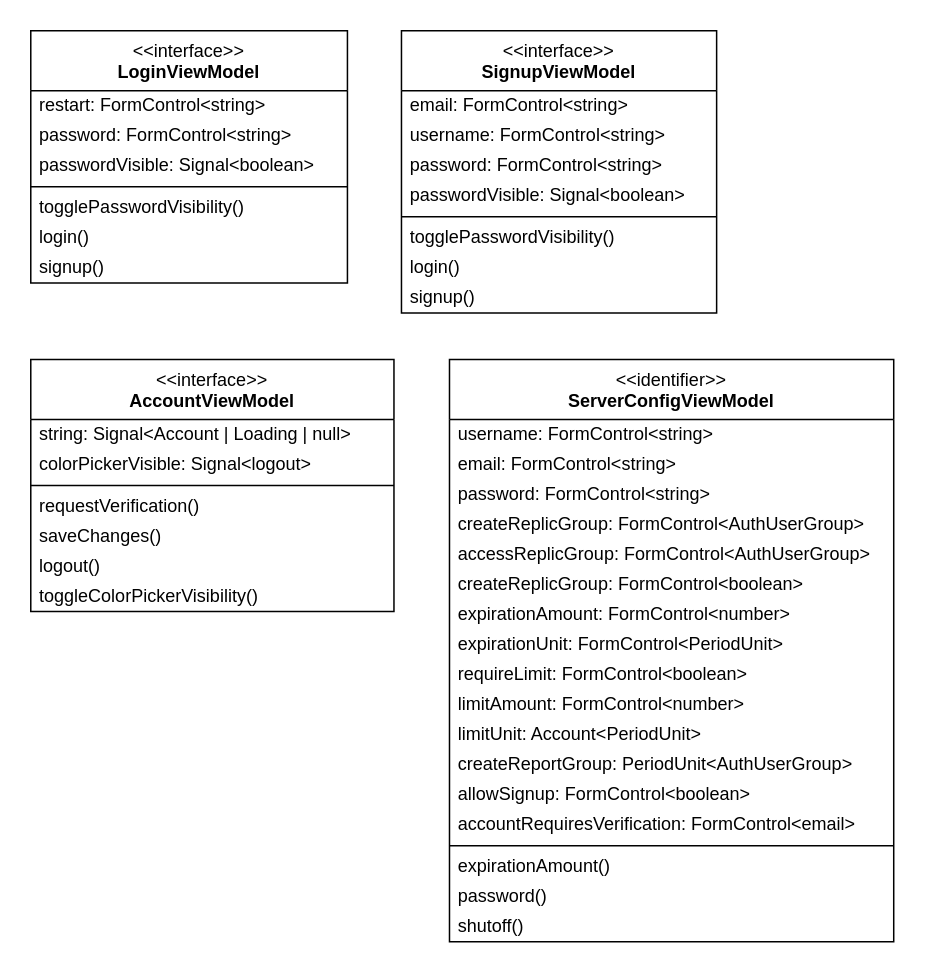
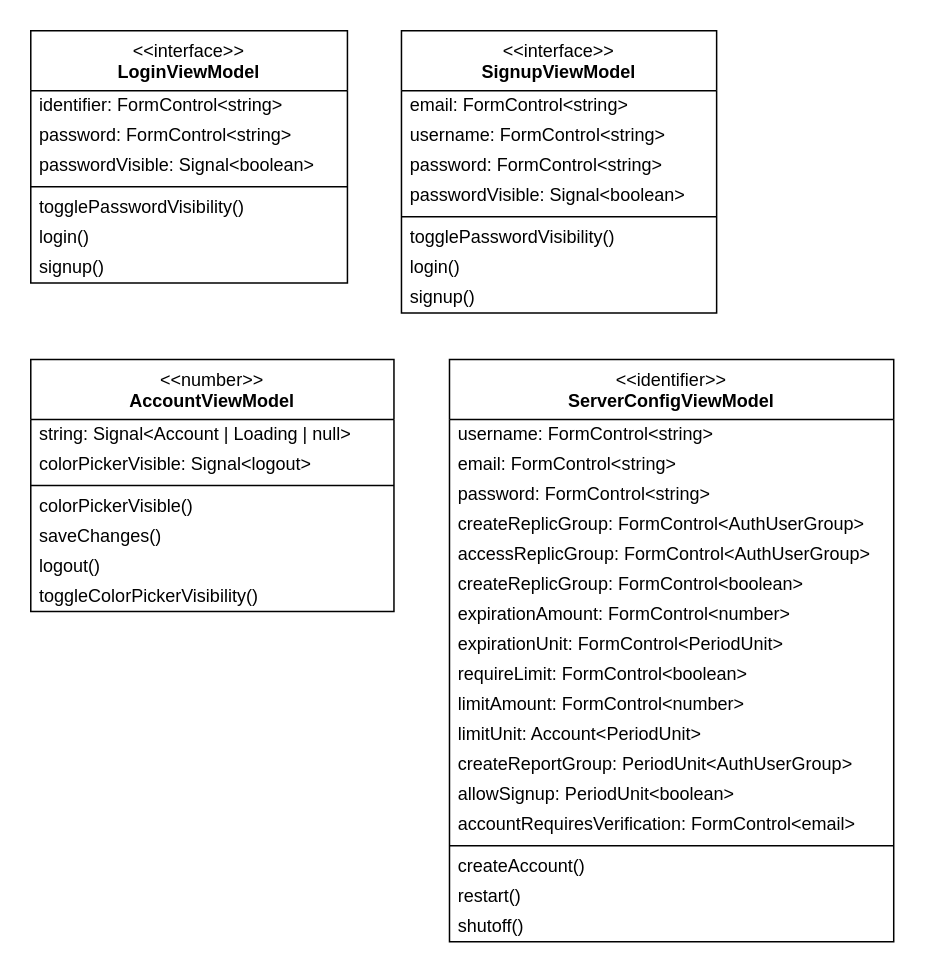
- <mxCell id="3" value="restart: FormControl&amp;lt;string&amp;gt;" style="text;html=1;strokeColor=none;fillColor=none;align=left;verticalAlign=middle;spacingLeft=4;spacingRight=4;overflow=hidden;rotatable=0;points=[[0,0.5],[1,0.5]];portConstraint=eastwest;whiteSpace=wrap;" parent="2" vertex="1"><mxGeometry y="40" width="211" height="20" as="geometry" /></mxCell>
+ <mxCell id="3" value="identifier: FormControl&amp;lt;string&amp;gt;" style="text;html=1;strokeColor=none;fillColor=none;align=left;verticalAlign=middle;spacingLeft=4;spacingRight=4;overflow=hidden;rotatable=0;points=[[0,0.5],[1,0.5]];portConstraint=eastwest;whiteSpace=wrap;" parent="2" vertex="1"><mxGeometry y="40" width="211" height="20" as="geometry" /></mxCell>
- <mxCell id="19" value="&amp;lt;&amp;lt;interface&amp;gt;&amp;gt;&lt;br&gt;&lt;b&gt;AccountViewModel&lt;/b&gt;" style="swimlane;fontStyle=0;align=center;verticalAlign=top;childLayout=stackLayout;horizontal=1;startSize=40;horizontalStack=0;resizeParent=1;resizeParentMax=0;resizeLast=0;collapsible=0;marginBottom=0;html=1;whiteSpace=wrap;" parent="1" vertex="1"><mxGeometry y="239" width="242" height="168" as="geometry" x="20" /></mxCell>
+ <mxCell id="19" value="&amp;lt;&amp;lt;number&amp;gt;&amp;gt;&lt;br&gt;&lt;b&gt;AccountViewModel&lt;/b&gt;" style="swimlane;fontStyle=0;align=center;verticalAlign=top;childLayout=stackLayout;horizontal=1;startSize=40;horizontalStack=0;resizeParent=1;resizeParentMax=0;resizeLast=0;collapsible=0;marginBottom=0;html=1;whiteSpace=wrap;" parent="1" vertex="1"><mxGeometry y="239" width="242" height="168" as="geometry" x="20" /></mxCell>
- <mxCell id="23" value="requestVerification()" style="text;html=1;strokeColor=none;fillColor=none;align=left;verticalAlign=middle;spacingLeft=4;spacingRight=4;overflow=hidden;rotatable=0;points=[[0,0.5],[1,0.5]];portConstraint=eastwest;whiteSpace=wrap;" parent="19" vertex="1"><mxGeometry y="88" width="242" height="20" as="geometry" /></mxCell>
+ <mxCell id="23" value="colorPickerVisible()" style="text;html=1;strokeColor=none;fillColor=none;align=left;verticalAlign=middle;spacingLeft=4;spacingRight=4;overflow=hidden;rotatable=0;points=[[0,0.5],[1,0.5]];portConstraint=eastwest;whiteSpace=wrap;" parent="19" vertex="1"><mxGeometry y="88" width="242" height="20" as="geometry" /></mxCell>
- <mxCell id="40" value="allowSignup: FormControl&amp;lt;boolean&amp;gt;" style="text;html=1;strokeColor=none;fillColor=none;align=left;verticalAlign=middle;spacingLeft=4;spacingRight=4;overflow=hidden;rotatable=0;points=[[0,0.5],[1,0.5]];portConstraint=eastwest;whiteSpace=wrap;" parent="27" vertex="1"><mxGeometry y="280" width="296" height="20" as="geometry" /></mxCell>
+ <mxCell id="40" value="allowSignup: PeriodUnit&amp;lt;boolean&amp;gt;" style="text;html=1;strokeColor=none;fillColor=none;align=left;verticalAlign=middle;spacingLeft=4;spacingRight=4;overflow=hidden;rotatable=0;points=[[0,0.5],[1,0.5]];portConstraint=eastwest;whiteSpace=wrap;" parent="27" vertex="1"><mxGeometry y="280" width="296" height="20" as="geometry" /></mxCell>
- <mxCell id="43" value="expirationAmount()" style="text;html=1;strokeColor=none;fillColor=none;align=left;verticalAlign=middle;spacingLeft=4;spacingRight=4;overflow=hidden;rotatable=0;points=[[0,0.5],[1,0.5]];portConstraint=eastwest;whiteSpace=wrap;" parent="27" vertex="1"><mxGeometry y="328" width="296" height="20" as="geometry" /></mxCell>
+ <mxCell id="43" value="createAccount()" style="text;html=1;strokeColor=none;fillColor=none;align=left;verticalAlign=middle;spacingLeft=4;spacingRight=4;overflow=hidden;rotatable=0;points=[[0,0.5],[1,0.5]];portConstraint=eastwest;whiteSpace=wrap;" parent="27" vertex="1"><mxGeometry y="328" width="296" height="20" as="geometry" /></mxCell>
- <mxCell id="44" value="password()" style="text;html=1;strokeColor=none;fillColor=none;align=left;verticalAlign=middle;spacingLeft=4;spacingRight=4;overflow=hidden;rotatable=0;points=[[0,0.5],[1,0.5]];portConstraint=eastwest;whiteSpace=wrap;" parent="27" vertex="1"><mxGeometry y="348" width="296" height="20" as="geometry" /></mxCell>
+ <mxCell id="44" value="restart()" style="text;html=1;strokeColor=none;fillColor=none;align=left;verticalAlign=middle;spacingLeft=4;spacingRight=4;overflow=hidden;rotatable=0;points=[[0,0.5],[1,0.5]];portConstraint=eastwest;whiteSpace=wrap;" parent="27" vertex="1"><mxGeometry y="348" width="296" height="20" as="geometry" /></mxCell>
